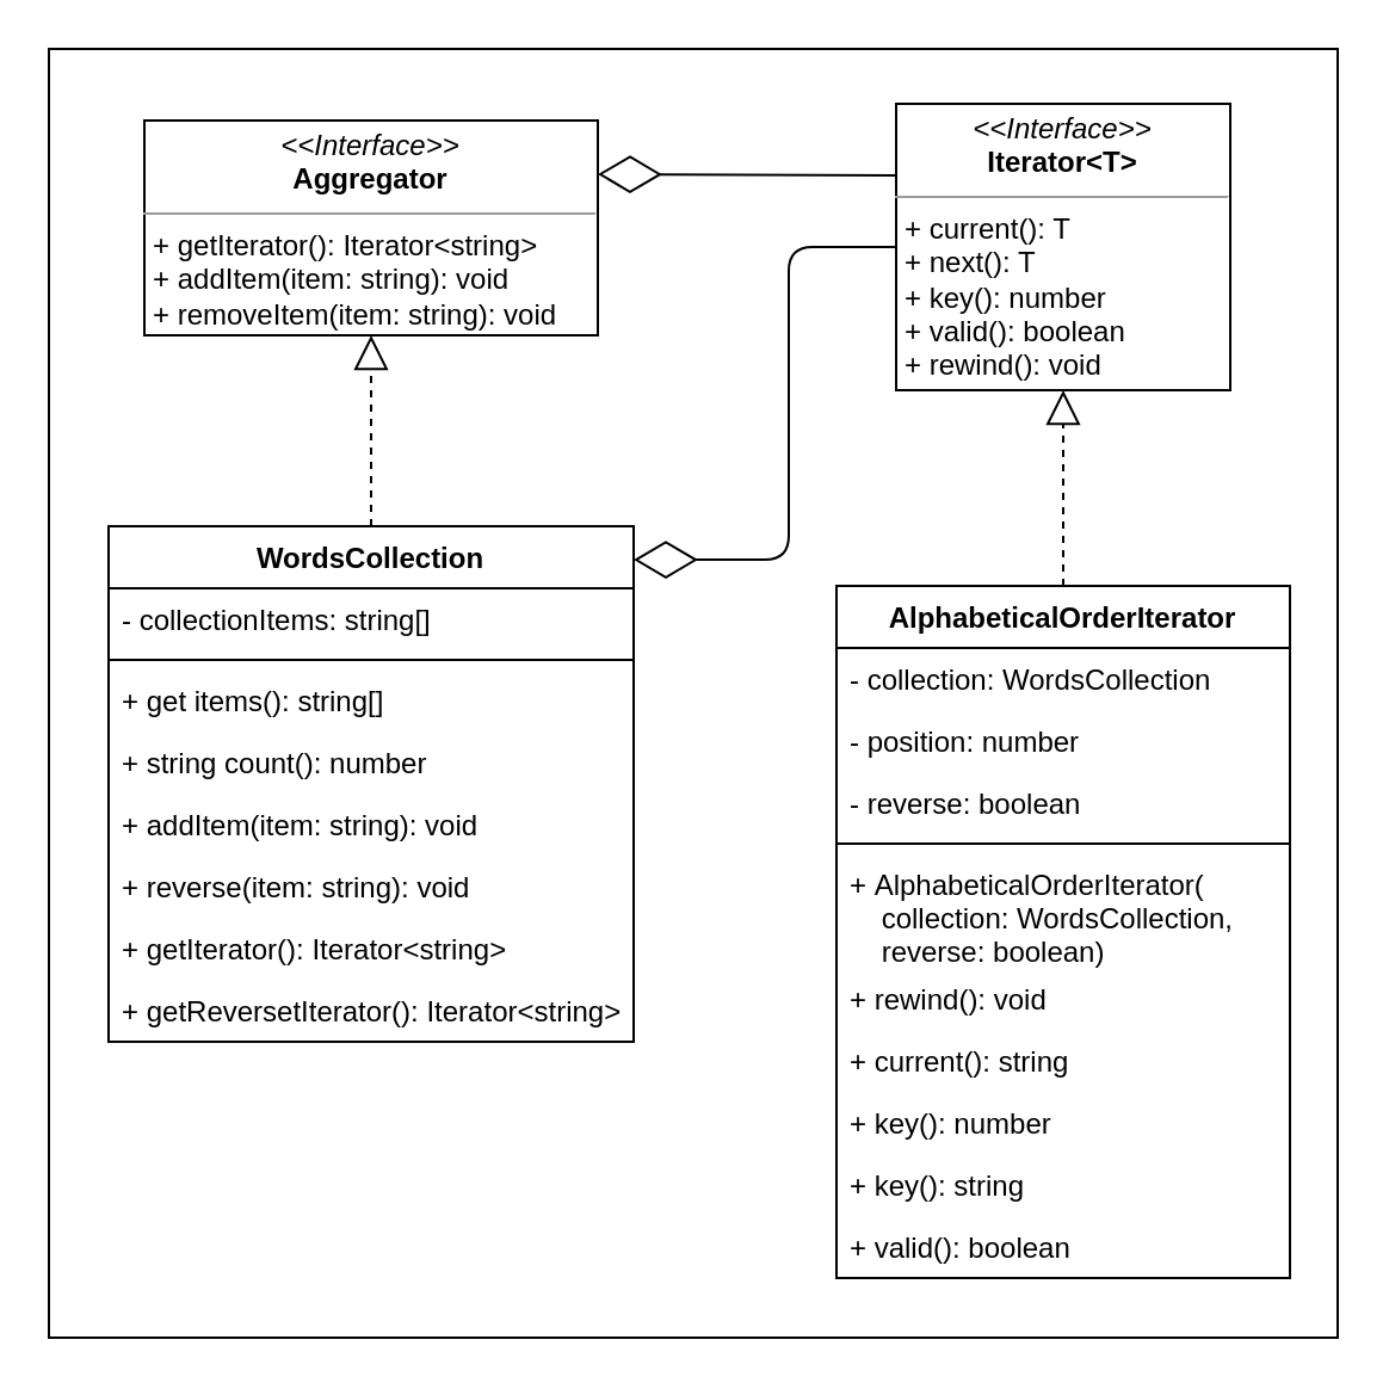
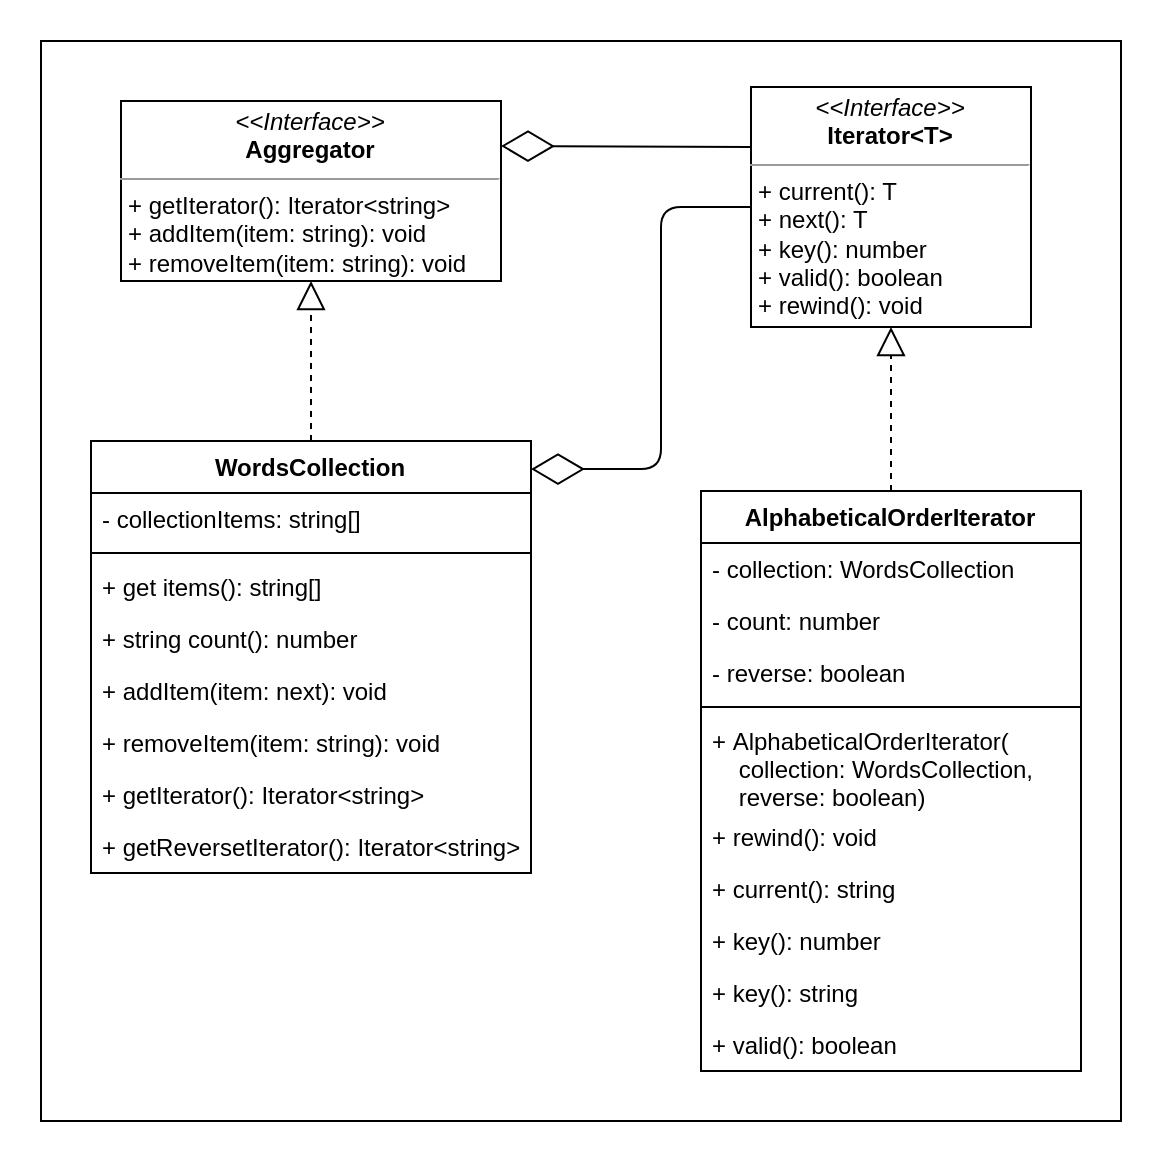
- <mxCell id="18" value="- position: number" style="text;strokeColor=none;fillColor=none;align=left;verticalAlign=top;spacingLeft=4;spacingRight=4;overflow=hidden;rotatable=0;points=[[0,0.5],[1,0.5]];portConstraint=eastwest;" vertex="1" parent="16"><mxGeometry y="52" width="190" height="26" as="geometry" /></mxCell>
+ <mxCell id="18" value="- count: number" style="text;strokeColor=none;fillColor=none;align=left;verticalAlign=top;spacingLeft=4;spacingRight=4;overflow=hidden;rotatable=0;points=[[0,0.5],[1,0.5]];portConstraint=eastwest;" vertex="1" parent="16"><mxGeometry y="52" width="190" height="26" as="geometry" /></mxCell>
- <mxCell id="10" value="+ addItem(item: string): void" style="text;strokeColor=none;fillColor=none;align=left;verticalAlign=top;spacingLeft=4;spacingRight=4;overflow=hidden;rotatable=0;points=[[0,0.5],[1,0.5]];portConstraint=eastwest;" vertex="1" parent="5"><mxGeometry y="112" width="220" height="26" as="geometry" /></mxCell>
+ <mxCell id="10" value="+ addItem(item: next): void" style="text;strokeColor=none;fillColor=none;align=left;verticalAlign=top;spacingLeft=4;spacingRight=4;overflow=hidden;rotatable=0;points=[[0,0.5],[1,0.5]];portConstraint=eastwest;" vertex="1" parent="5"><mxGeometry y="112" width="220" height="26" as="geometry" /></mxCell>
- <mxCell id="11" value="+ reverse(item: string): void" style="text;strokeColor=none;fillColor=none;align=left;verticalAlign=top;spacingLeft=4;spacingRight=4;overflow=hidden;rotatable=0;points=[[0,0.5],[1,0.5]];portConstraint=eastwest;" vertex="1" parent="5"><mxGeometry y="138" width="220" height="26" as="geometry" /></mxCell>
+ <mxCell id="11" value="+ removeItem(item: string): void" style="text;strokeColor=none;fillColor=none;align=left;verticalAlign=top;spacingLeft=4;spacingRight=4;overflow=hidden;rotatable=0;points=[[0,0.5],[1,0.5]];portConstraint=eastwest;" vertex="1" parent="5"><mxGeometry y="138" width="220" height="26" as="geometry" /></mxCell>
